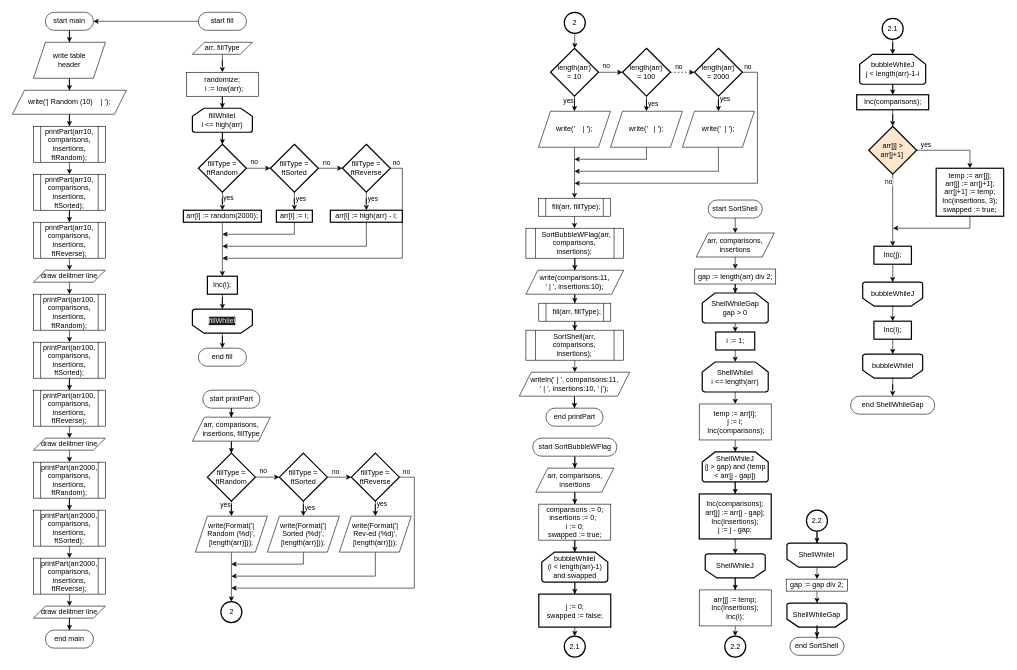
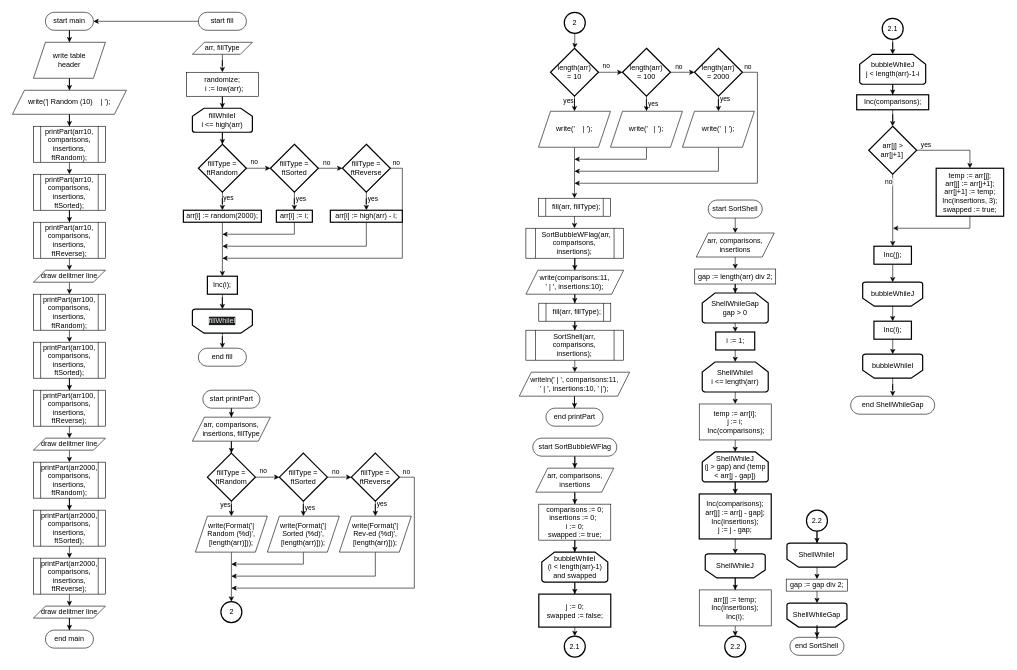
- <mxCell id="98" value="" style="edgeStyle=orthogonalEdgeStyle;rounded=0;orthogonalLoop=1;jettySize=auto;html=1;dashed=1;" edge="1" parent="1" source="102" target="107"><mxGeometry relative="1" as="geometry" /></mxCell>
+ <mxCell id="98" value="" style="edgeStyle=orthogonalEdgeStyle;rounded=0;orthogonalLoop=1;jettySize=auto;html=1;" edge="1" parent="1" source="102" target="107"><mxGeometry relative="1" as="geometry" /></mxCell>
- <mxCell id="151" value="arr[j] &amp;gt; arr[j+1]&amp;nbsp;" style="rhombus;whiteSpace=wrap;html=1;strokeWidth=2;fillColor=#ffe6cc;" vertex="1" parent="1"><mxGeometry x="1447.5" y="210" width="80" height="80" as="geometry" /></mxCell>
+ <mxCell id="151" value="arr[j] &amp;gt; arr[j+1]&amp;nbsp;" style="rhombus;whiteSpace=wrap;html=1;strokeWidth=2;" vertex="1" parent="1"><mxGeometry x="1447.5" y="210" width="80" height="80" as="geometry" /></mxCell>
